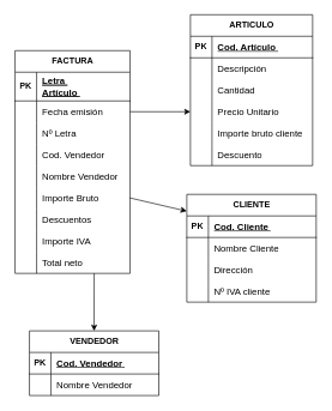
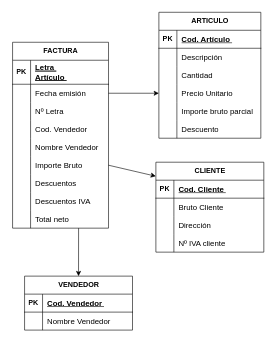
- <mxCell id="45" value="&lt;font style=&quot;font-size: 13px;&quot;&gt;Importe bruto cliente&amp;nbsp;&lt;/font&gt;" style="shape=partialRectangle;connectable=0;fillColor=none;top=0;left=0;bottom=0;right=0;align=left;spacingLeft=6;overflow=hidden;whiteSpace=wrap;html=1;" vertex="1" parent="43"><mxGeometry x="30" width="140" height="30" as="geometry"><mxRectangle width="140" height="30" as="alternateBounds" /></mxGeometry></mxCell>
+ <mxCell id="45" value="&lt;font style=&quot;font-size: 13px;&quot;&gt;Importe bruto parcial&amp;nbsp;&lt;/font&gt;" style="shape=partialRectangle;connectable=0;fillColor=none;top=0;left=0;bottom=0;right=0;align=left;spacingLeft=6;overflow=hidden;whiteSpace=wrap;html=1;" vertex="1" parent="43"><mxGeometry x="30" width="140" height="30" as="geometry"><mxRectangle width="140" height="30" as="alternateBounds" /></mxGeometry></mxCell>
- <mxCell id="26" value="&lt;font style=&quot;font-size: 13px;&quot;&gt;Importe IVA&amp;nbsp;&lt;/font&gt;" style="shape=partialRectangle;connectable=0;fillColor=none;top=0;left=0;bottom=0;right=0;align=left;spacingLeft=6;overflow=hidden;whiteSpace=wrap;html=1;" vertex="1" parent="24"><mxGeometry x="30" width="130" height="30" as="geometry"><mxRectangle width="130" height="30" as="alternateBounds" /></mxGeometry></mxCell>
+ <mxCell id="26" value="&lt;font style=&quot;font-size: 13px;&quot;&gt;Descuentos IVA&amp;nbsp;&lt;/font&gt;" style="shape=partialRectangle;connectable=0;fillColor=none;top=0;left=0;bottom=0;right=0;align=left;spacingLeft=6;overflow=hidden;whiteSpace=wrap;html=1;" vertex="1" parent="24"><mxGeometry x="30" width="130" height="30" as="geometry"><mxRectangle width="130" height="30" as="alternateBounds" /></mxGeometry></mxCell>
- <mxCell id="56" value="&lt;span style=&quot;font-size: 13px;&quot;&gt;Nombre Cliente&amp;nbsp;&lt;/span&gt;" style="shape=partialRectangle;connectable=0;fillColor=none;top=0;left=0;bottom=0;right=0;align=left;spacingLeft=6;overflow=hidden;whiteSpace=wrap;html=1;" vertex="1" parent="54"><mxGeometry x="30" width="150" height="30" as="geometry"><mxRectangle width="150" height="30" as="alternateBounds" /></mxGeometry></mxCell>
+ <mxCell id="56" value="&lt;span style=&quot;font-size: 13px;&quot;&gt;Bruto Cliente&amp;nbsp;&lt;/span&gt;" style="shape=partialRectangle;connectable=0;fillColor=none;top=0;left=0;bottom=0;right=0;align=left;spacingLeft=6;overflow=hidden;whiteSpace=wrap;html=1;" vertex="1" parent="54"><mxGeometry x="30" width="150" height="30" as="geometry"><mxRectangle width="150" height="30" as="alternateBounds" /></mxGeometry></mxCell>
